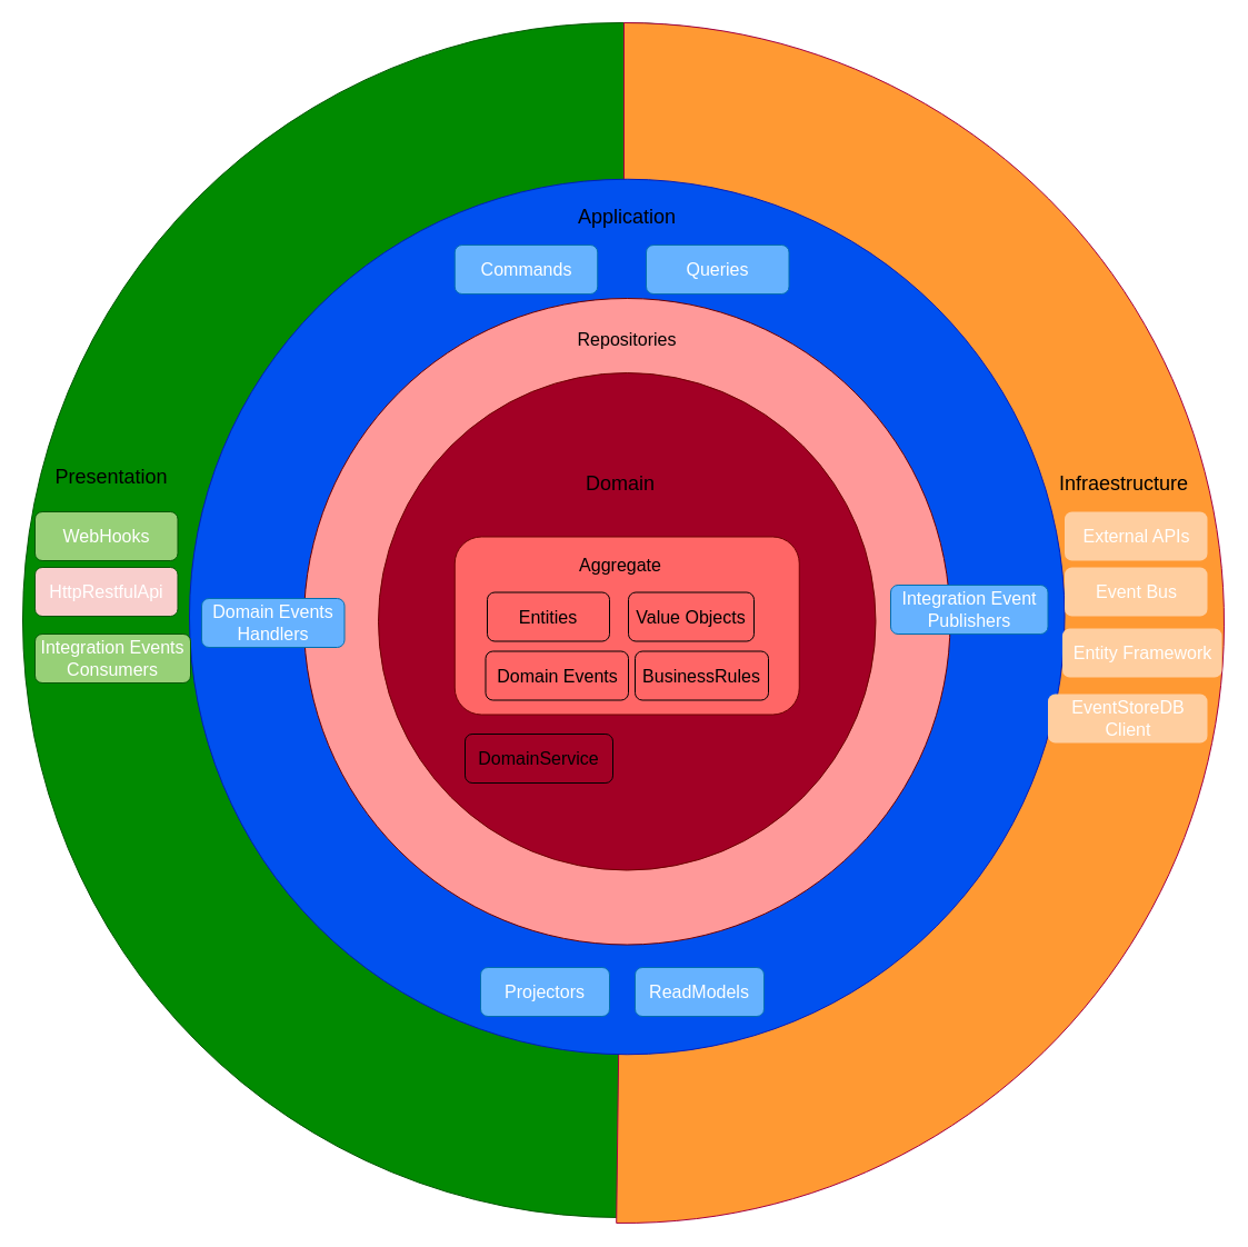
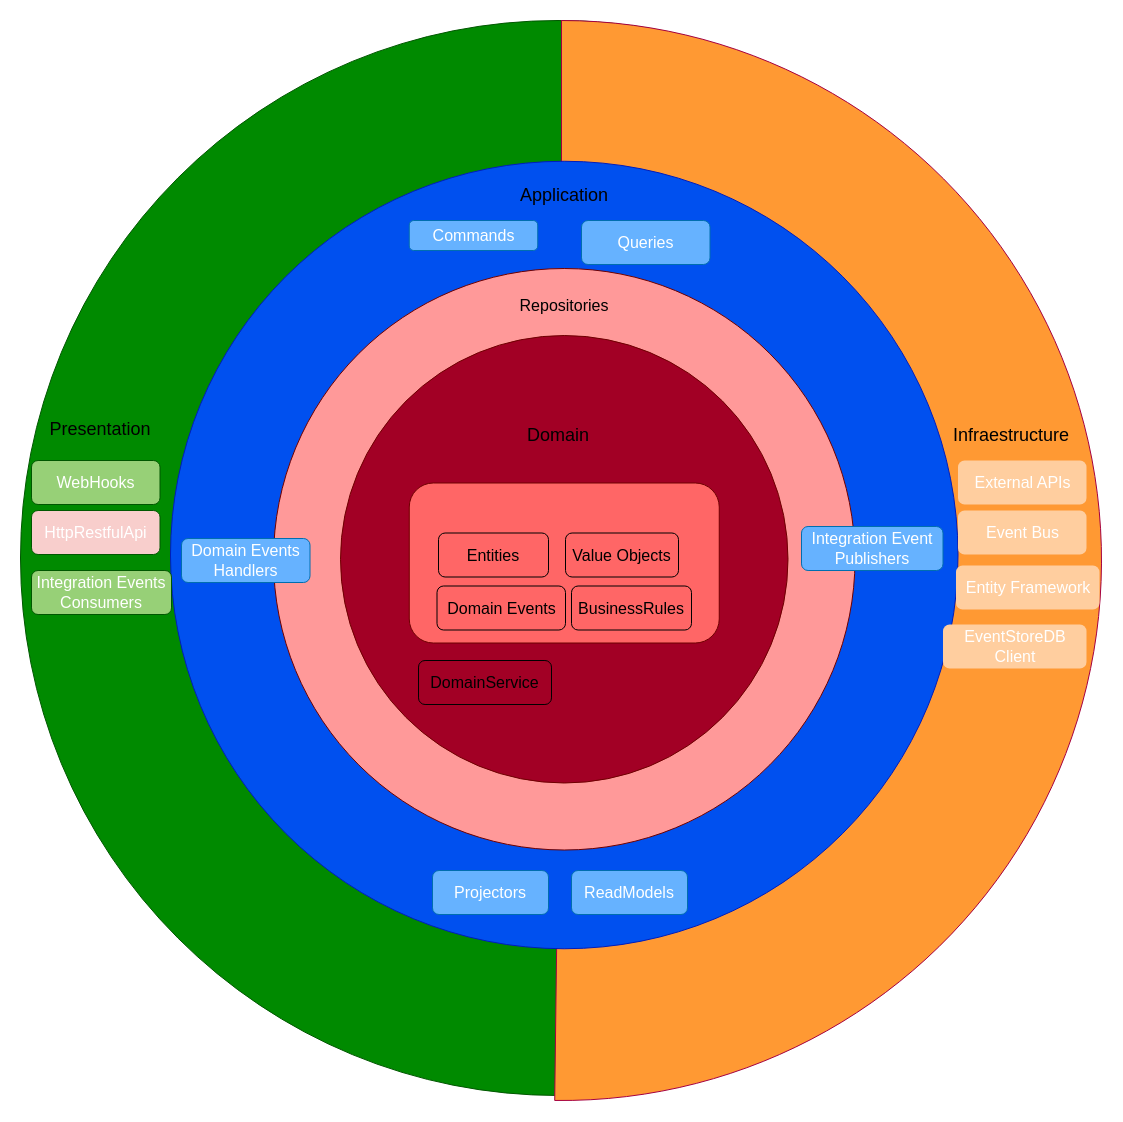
- <mxCell id="17" value="Commands" style="rounded=1;whiteSpace=wrap;html=1;fontSize=16;fillColor=#66B2FF;fontColor=#ffffff;strokeColor=#006EAF;" parent="1" vertex="1"><mxGeometry x="408.75" y="220" width="128.5" height="44" as="geometry" /></mxCell>
+ <mxCell id="17" value="Commands" style="rounded=1;whiteSpace=wrap;html=1;fontSize=16;fillColor=#66B2FF;fontColor=#ffffff;strokeColor=#006EAF;" parent="1" vertex="1"><mxGeometry x="408.75" y="220" width="128.5" height="30" as="geometry" /></mxCell>
- <mxCell id="11" value="&lt;font style=&quot;font-size: 16px;&quot;&gt;Aggregate&lt;/font&gt;" style="text;html=1;strokeColor=none;fillColor=none;align=center;verticalAlign=middle;whiteSpace=wrap;rounded=0;" parent="1" vertex="1"><mxGeometry x="528" y="492.5" width="60" height="30" as="geometry" /></mxCell>
